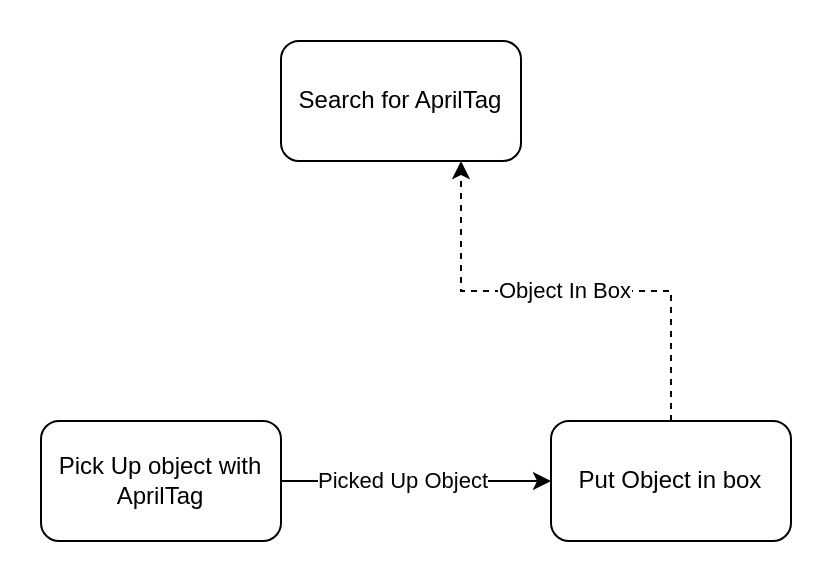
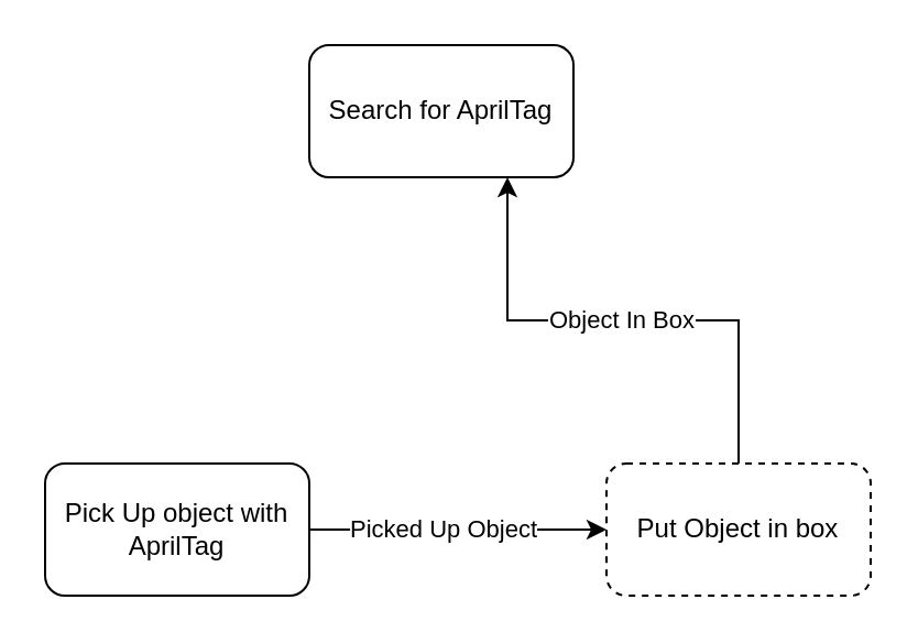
- <mxCell id="6" style="edgeStyle=orthogonalEdgeStyle;rounded=0;orthogonalLoop=1;jettySize=auto;html=1;exitX=0.5;exitY=0;exitDx=0;exitDy=0;entryX=0.75;entryY=1;entryDx=0;entryDy=0;dashed=1;" edge="1" parent="1" source="8" target="2"><mxGeometry relative="1" as="geometry" /></mxCell>
+ <mxCell id="6" style="edgeStyle=orthogonalEdgeStyle;rounded=0;orthogonalLoop=1;jettySize=auto;html=1;exitX=0.5;exitY=0;exitDx=0;exitDy=0;entryX=0.75;entryY=1;entryDx=0;entryDy=0;" edge="1" parent="1" source="8" target="2"><mxGeometry relative="1" as="geometry" /></mxCell>
- <mxCell id="8" value="Put Object in box" style="rounded=1;whiteSpace=wrap;html=1;" vertex="1" parent="1"><mxGeometry x="275" y="210" width="120" height="60" as="geometry" /></mxCell>
+ <mxCell id="8" value="Put Object in box" style="rounded=1;whiteSpace=wrap;html=1;dashed=1;" vertex="1" parent="1"><mxGeometry x="275" y="210" width="120" height="60" as="geometry" /></mxCell>
